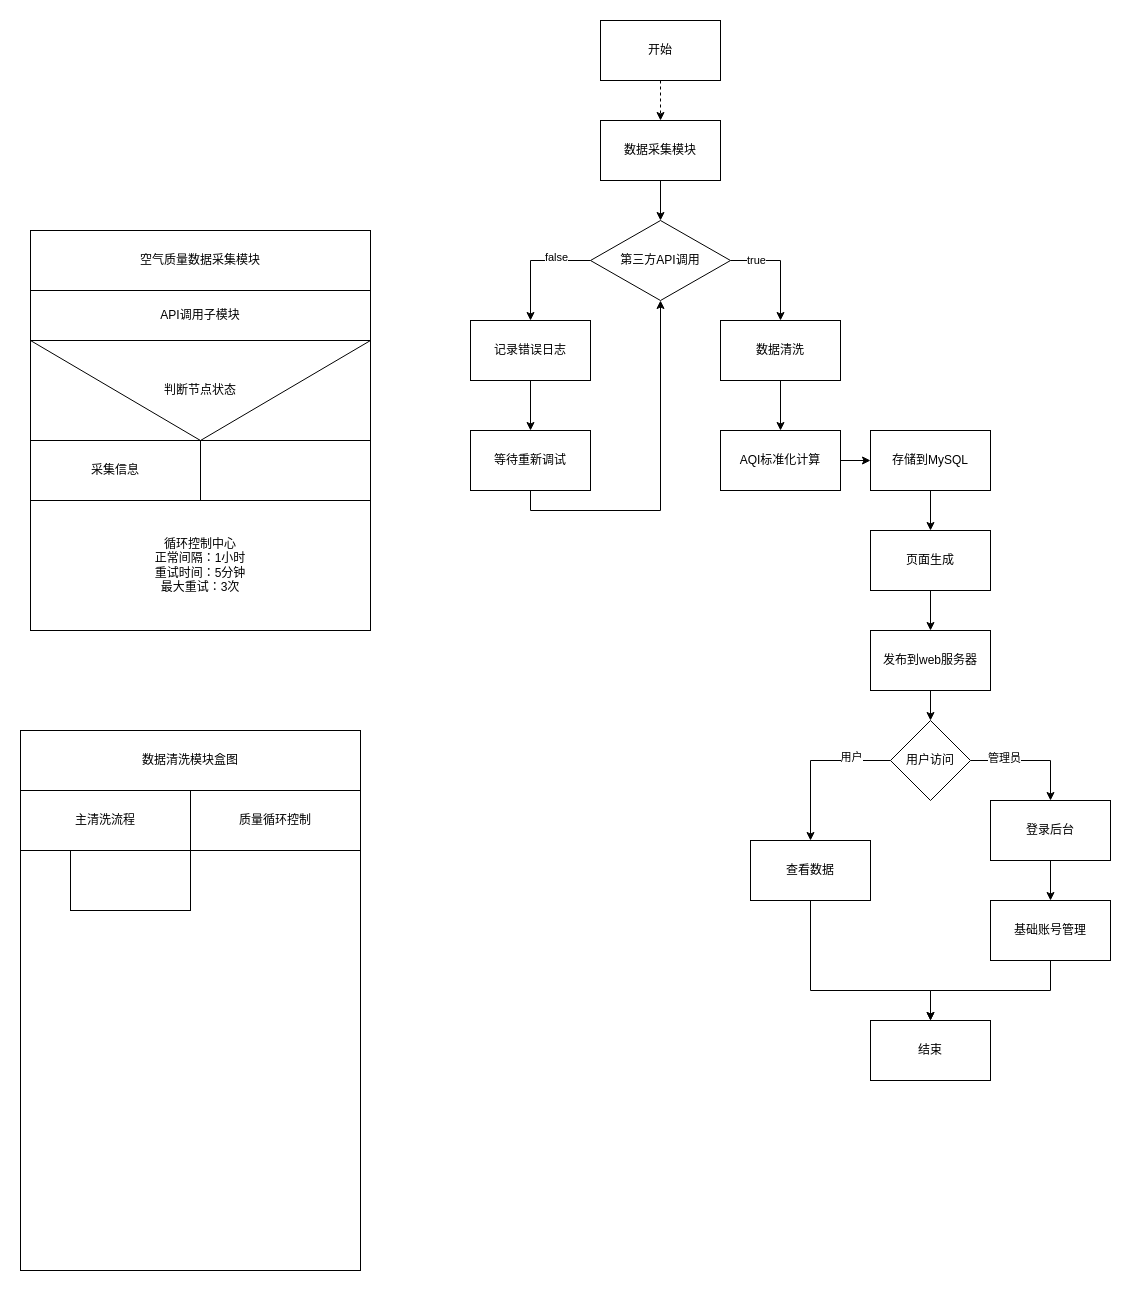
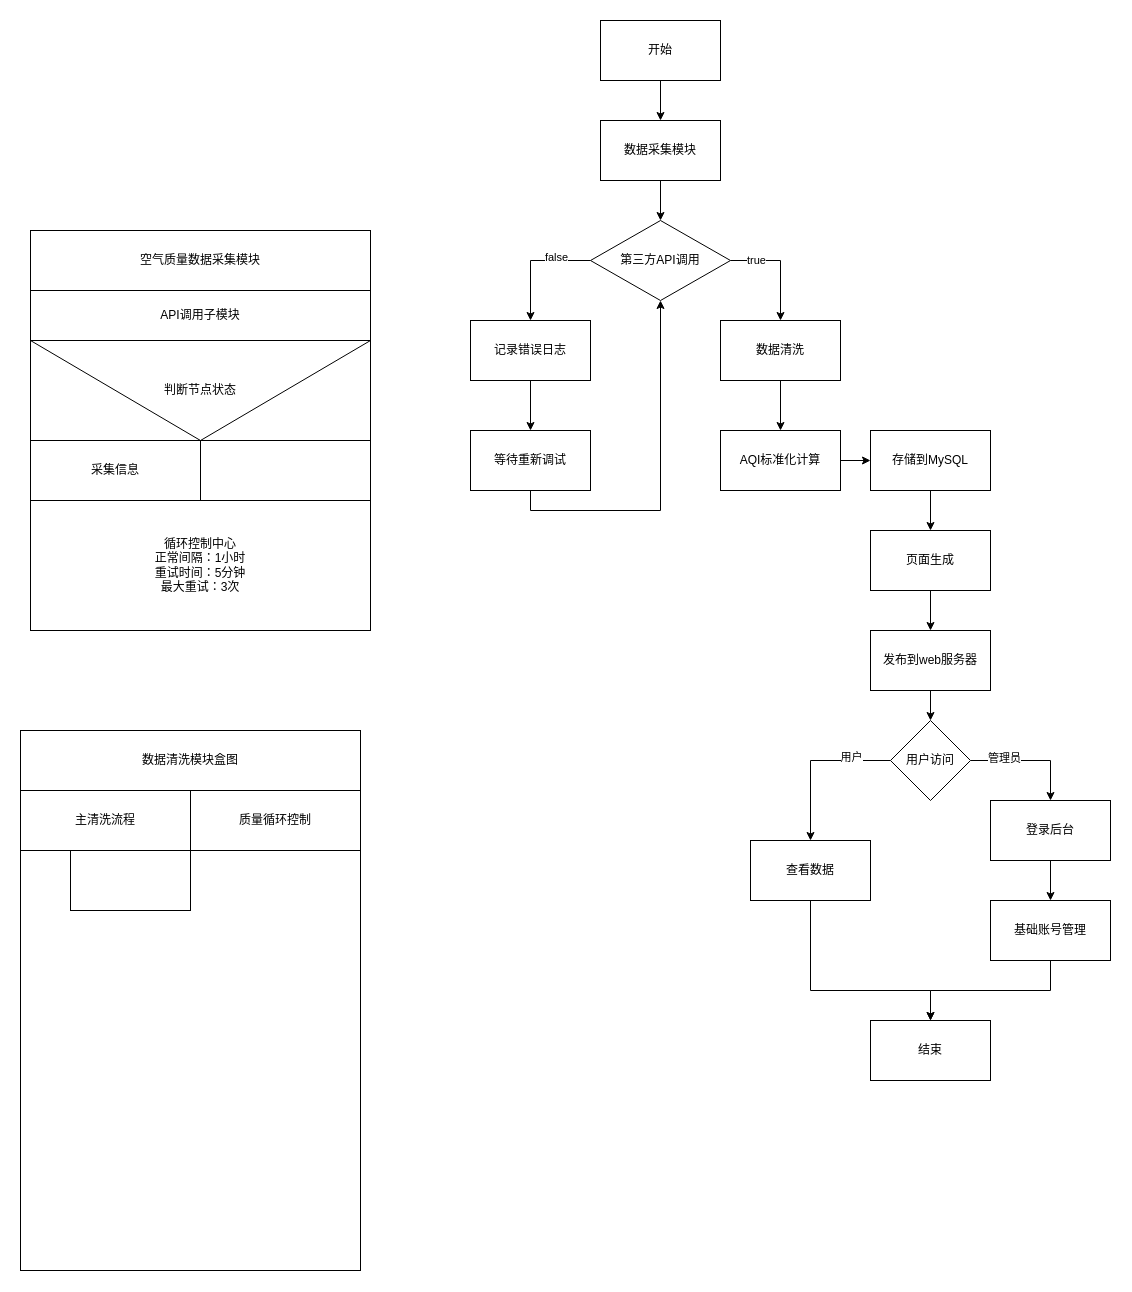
- <mxCell id="2" style="edgeStyle=orthogonalEdgeStyle;rounded=0;orthogonalLoop=1;jettySize=auto;html=1;exitX=0.5;exitY=1;exitDx=0;exitDy=0;entryX=0.5;entryY=0;entryDx=0;entryDy=0;dashed=1;" edge="1" parent="1" source="3" target="5"><mxGeometry relative="1" as="geometry" /></mxCell>
+ <mxCell id="2" style="edgeStyle=orthogonalEdgeStyle;rounded=0;orthogonalLoop=1;jettySize=auto;html=1;exitX=0.5;exitY=1;exitDx=0;exitDy=0;entryX=0.5;entryY=0;entryDx=0;entryDy=0;" edge="1" parent="1" source="3" target="5"><mxGeometry relative="1" as="geometry" /></mxCell>
